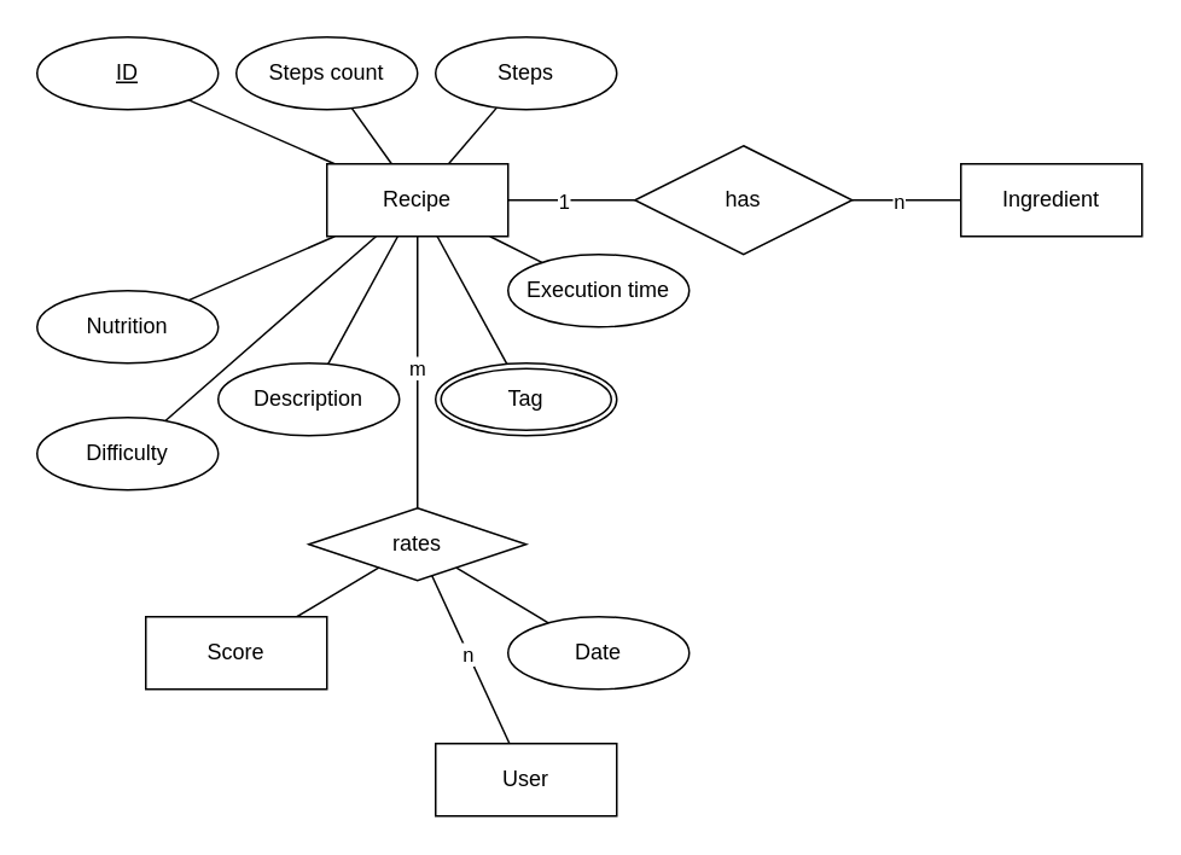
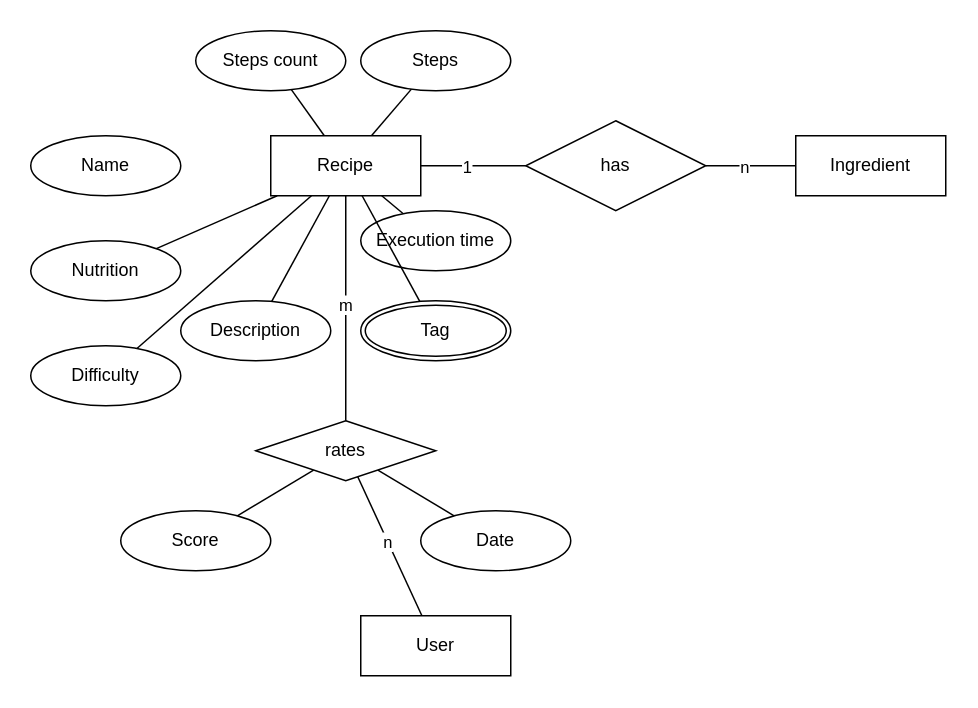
- <mxCell id="17" value="ID" style="ellipse;whiteSpace=wrap;html=1;align=center;fontStyle=4;" vertex="1" parent="1"><mxGeometry x="20" y="20" width="100" height="40" as="geometry" /></mxCell>
- <mxCell id="4" style="rounded=0;orthogonalLoop=1;jettySize=auto;html=1;endArrow=none;endFill=0;" edge="1" parent="1" source="12" target="17"><mxGeometry relative="1" as="geometry" /></mxCell>
+ <mxCell id="18" value="Name" style="ellipse;whiteSpace=wrap;html=1;align=center;" vertex="1" parent="1"><mxGeometry x="20" y="90" width="100" height="40" as="geometry" /></mxCell>
- <mxCell id="22" value="Execution time" style="ellipse;whiteSpace=wrap;html=1;align=center;" vertex="1" parent="1"><mxGeometry x="280" y="140" width="100" height="40" as="geometry" /></mxCell>
+ <mxCell id="22" value="Execution time" style="ellipse;whiteSpace=wrap;html=1;align=center;" vertex="1" parent="1"><mxGeometry x="240" y="140" width="100" height="40" as="geometry" /></mxCell>
- <mxCell id="29" value="Score" style="whiteSpace=wrap;html=1;align=center;rounded=0;" vertex="1" parent="1"><mxGeometry x="80" y="340" width="100" height="40" as="geometry" /></mxCell>
+ <mxCell id="29" value="Score" style="ellipse;whiteSpace=wrap;html=1;align=center;" vertex="1" parent="1"><mxGeometry x="80" y="340" width="100" height="40" as="geometry" /></mxCell>
